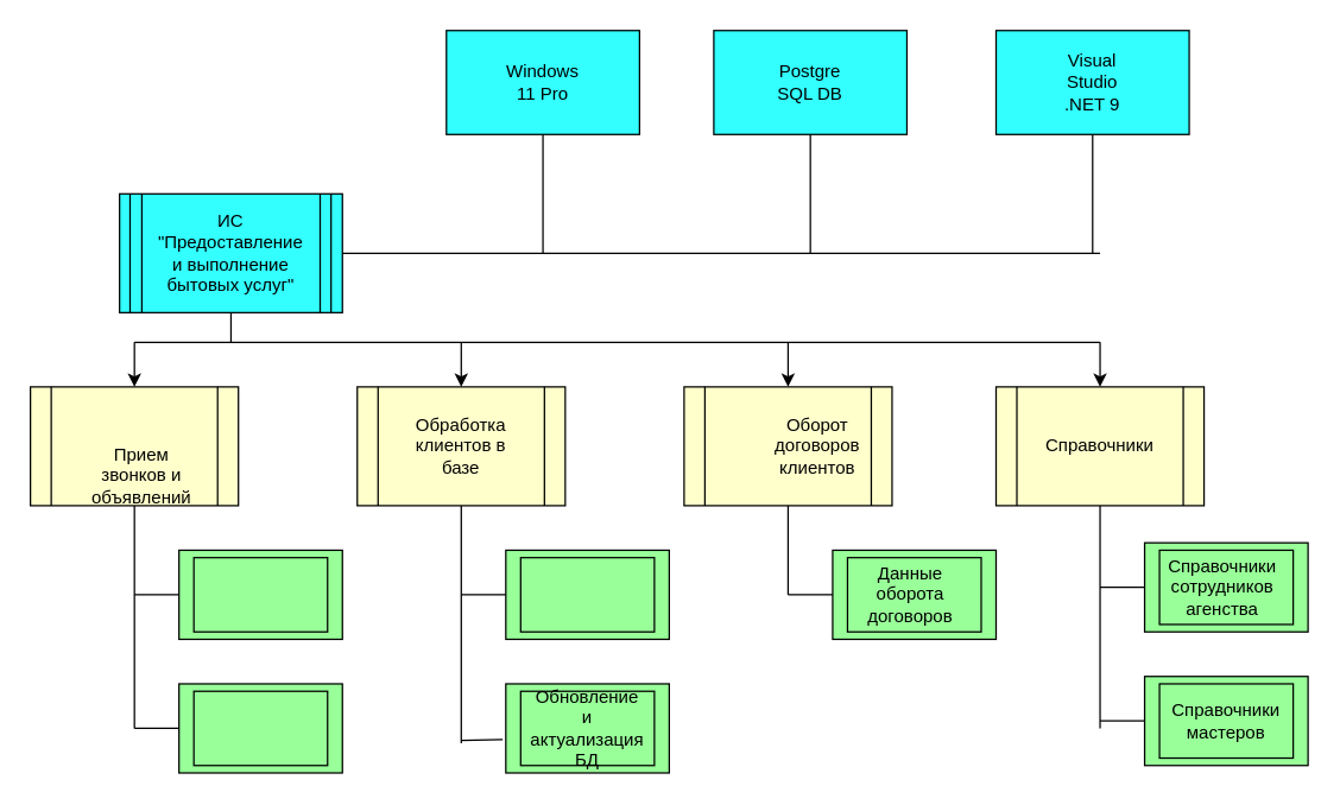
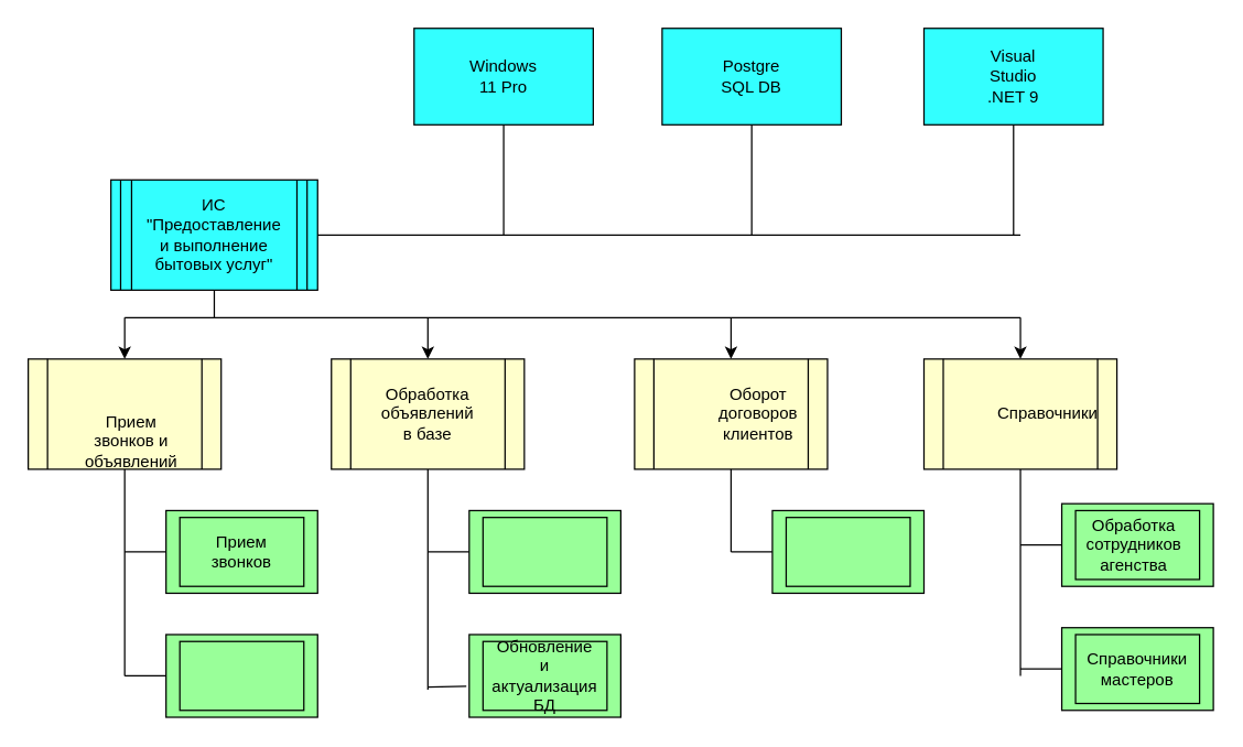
- <mxCell id="12" value="Обработка клиентов в базе" style="text;html=1;strokeColor=none;fillColor=none;align=center;verticalAlign=middle;whiteSpace=wrap;rounded=0;" vertex="1" parent="1"><mxGeometry x="280" y="285" width="60" height="30" as="geometry" /></mxCell>
+ <mxCell id="12" value="Обработка объявлений в базе" style="text;html=1;strokeColor=none;fillColor=none;align=center;verticalAlign=middle;whiteSpace=wrap;rounded=0;" vertex="1" parent="1"><mxGeometry x="280" y="285" width="60" height="30" as="geometry" /></mxCell>
- <mxCell id="16" value="Справочники" style="text;html=1;strokeColor=none;fillColor=none;align=center;verticalAlign=middle;whiteSpace=wrap;rounded=0;" vertex="1" parent="1"><mxGeometry x="710" y="285" width="60" height="30" as="geometry" /></mxCell>
+ <mxCell id="16" value="Справочники" style="text;html=1;strokeColor=none;fillColor=none;align=center;verticalAlign=middle;whiteSpace=wrap;rounded=0;" vertex="1" parent="1"><mxGeometry x="730" y="285" width="60" height="30" as="geometry" /></mxCell>
- <mxCell id="27" value="Справочники сотрудников агенства" style="text;html=1;strokeColor=none;fillColor=none;align=center;verticalAlign=middle;whiteSpace=wrap;rounded=0;" vertex="1" parent="1"><mxGeometry x="795" y="380" width="55" height="30" as="geometry" /></mxCell>
+ <mxCell id="27" value="Обработка сотрудников агенства" style="text;html=1;strokeColor=none;fillColor=none;align=center;verticalAlign=middle;whiteSpace=wrap;rounded=0;" vertex="1" parent="1"><mxGeometry x="795" y="380" width="55" height="30" as="geometry" /></mxCell>
+ <mxCell id="22" value="Прием звонков" style="text;html=1;strokeColor=none;fillColor=none;align=center;verticalAlign=middle;whiteSpace=wrap;rounded=0;" vertex="1" parent="1"><mxGeometry x="145" y="385" width="60" height="30" as="geometry" /></mxCell>
- <mxCell id="38" value="Данные оборота договоров" style="text;html=1;strokeColor=none;fillColor=none;align=center;verticalAlign=middle;whiteSpace=wrap;rounded=0;" vertex="1" parent="1"><mxGeometry x="585" y="385" width="55" height="30" as="geometry" /></mxCell>
